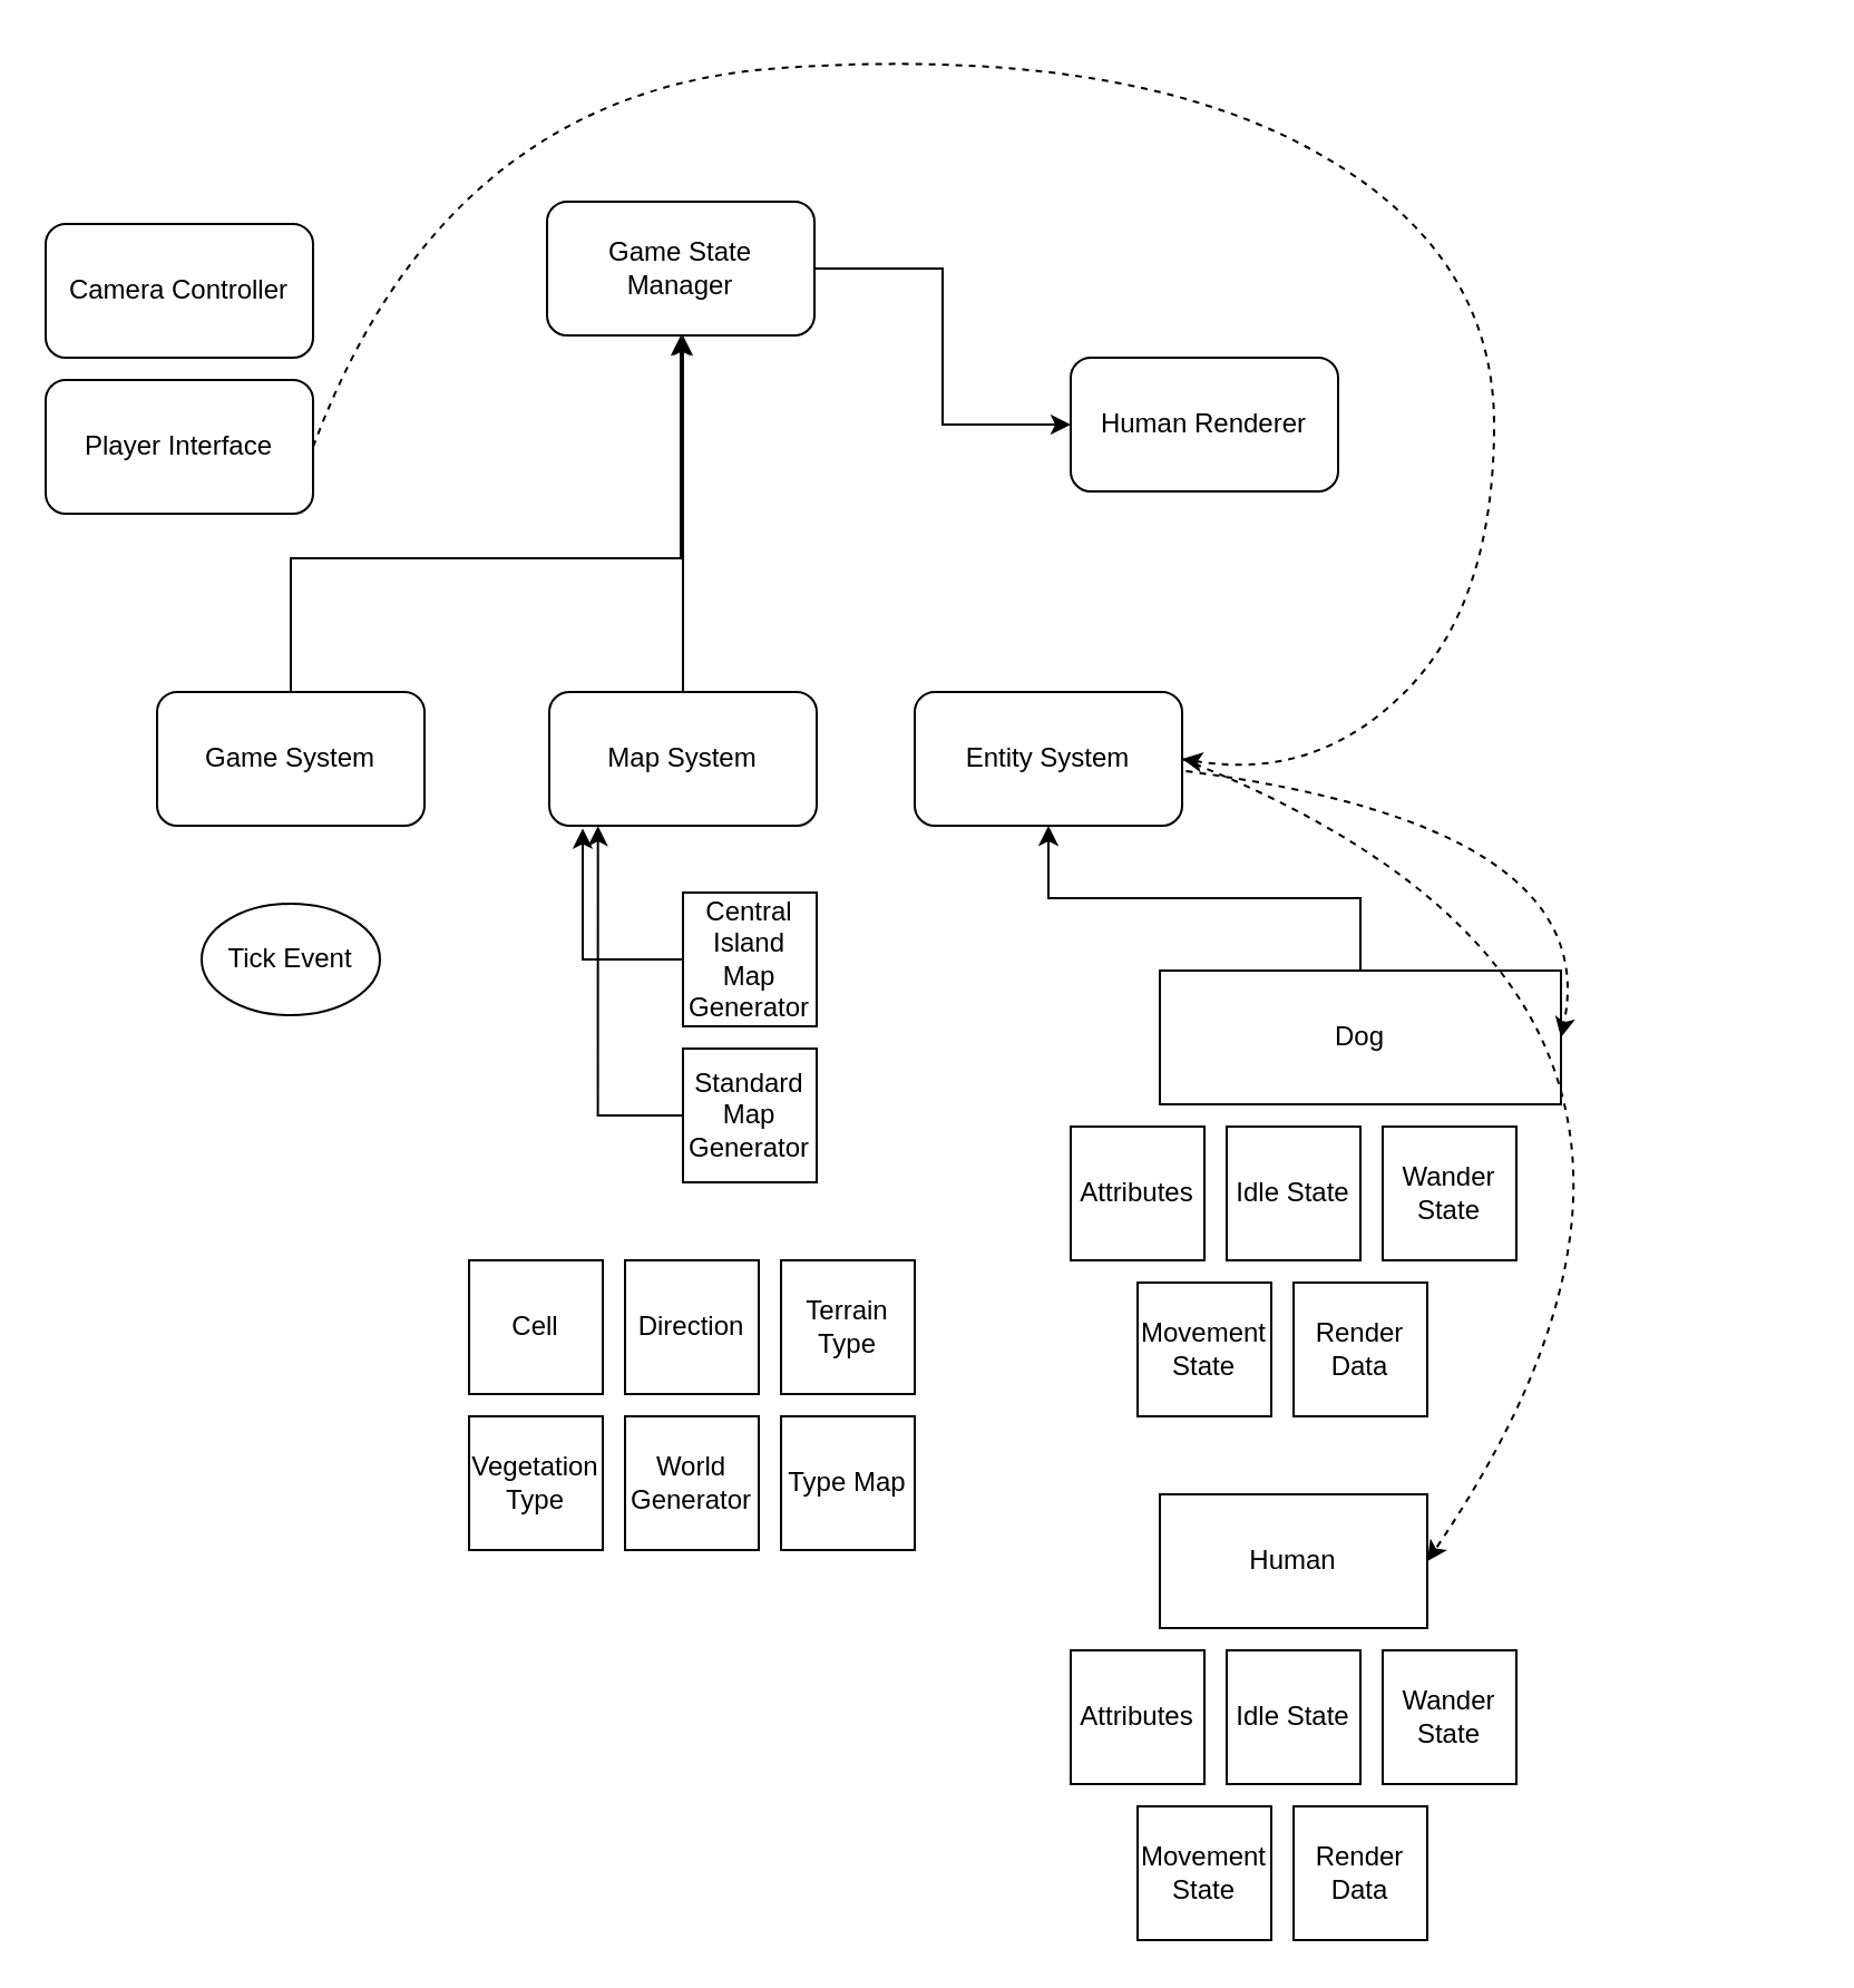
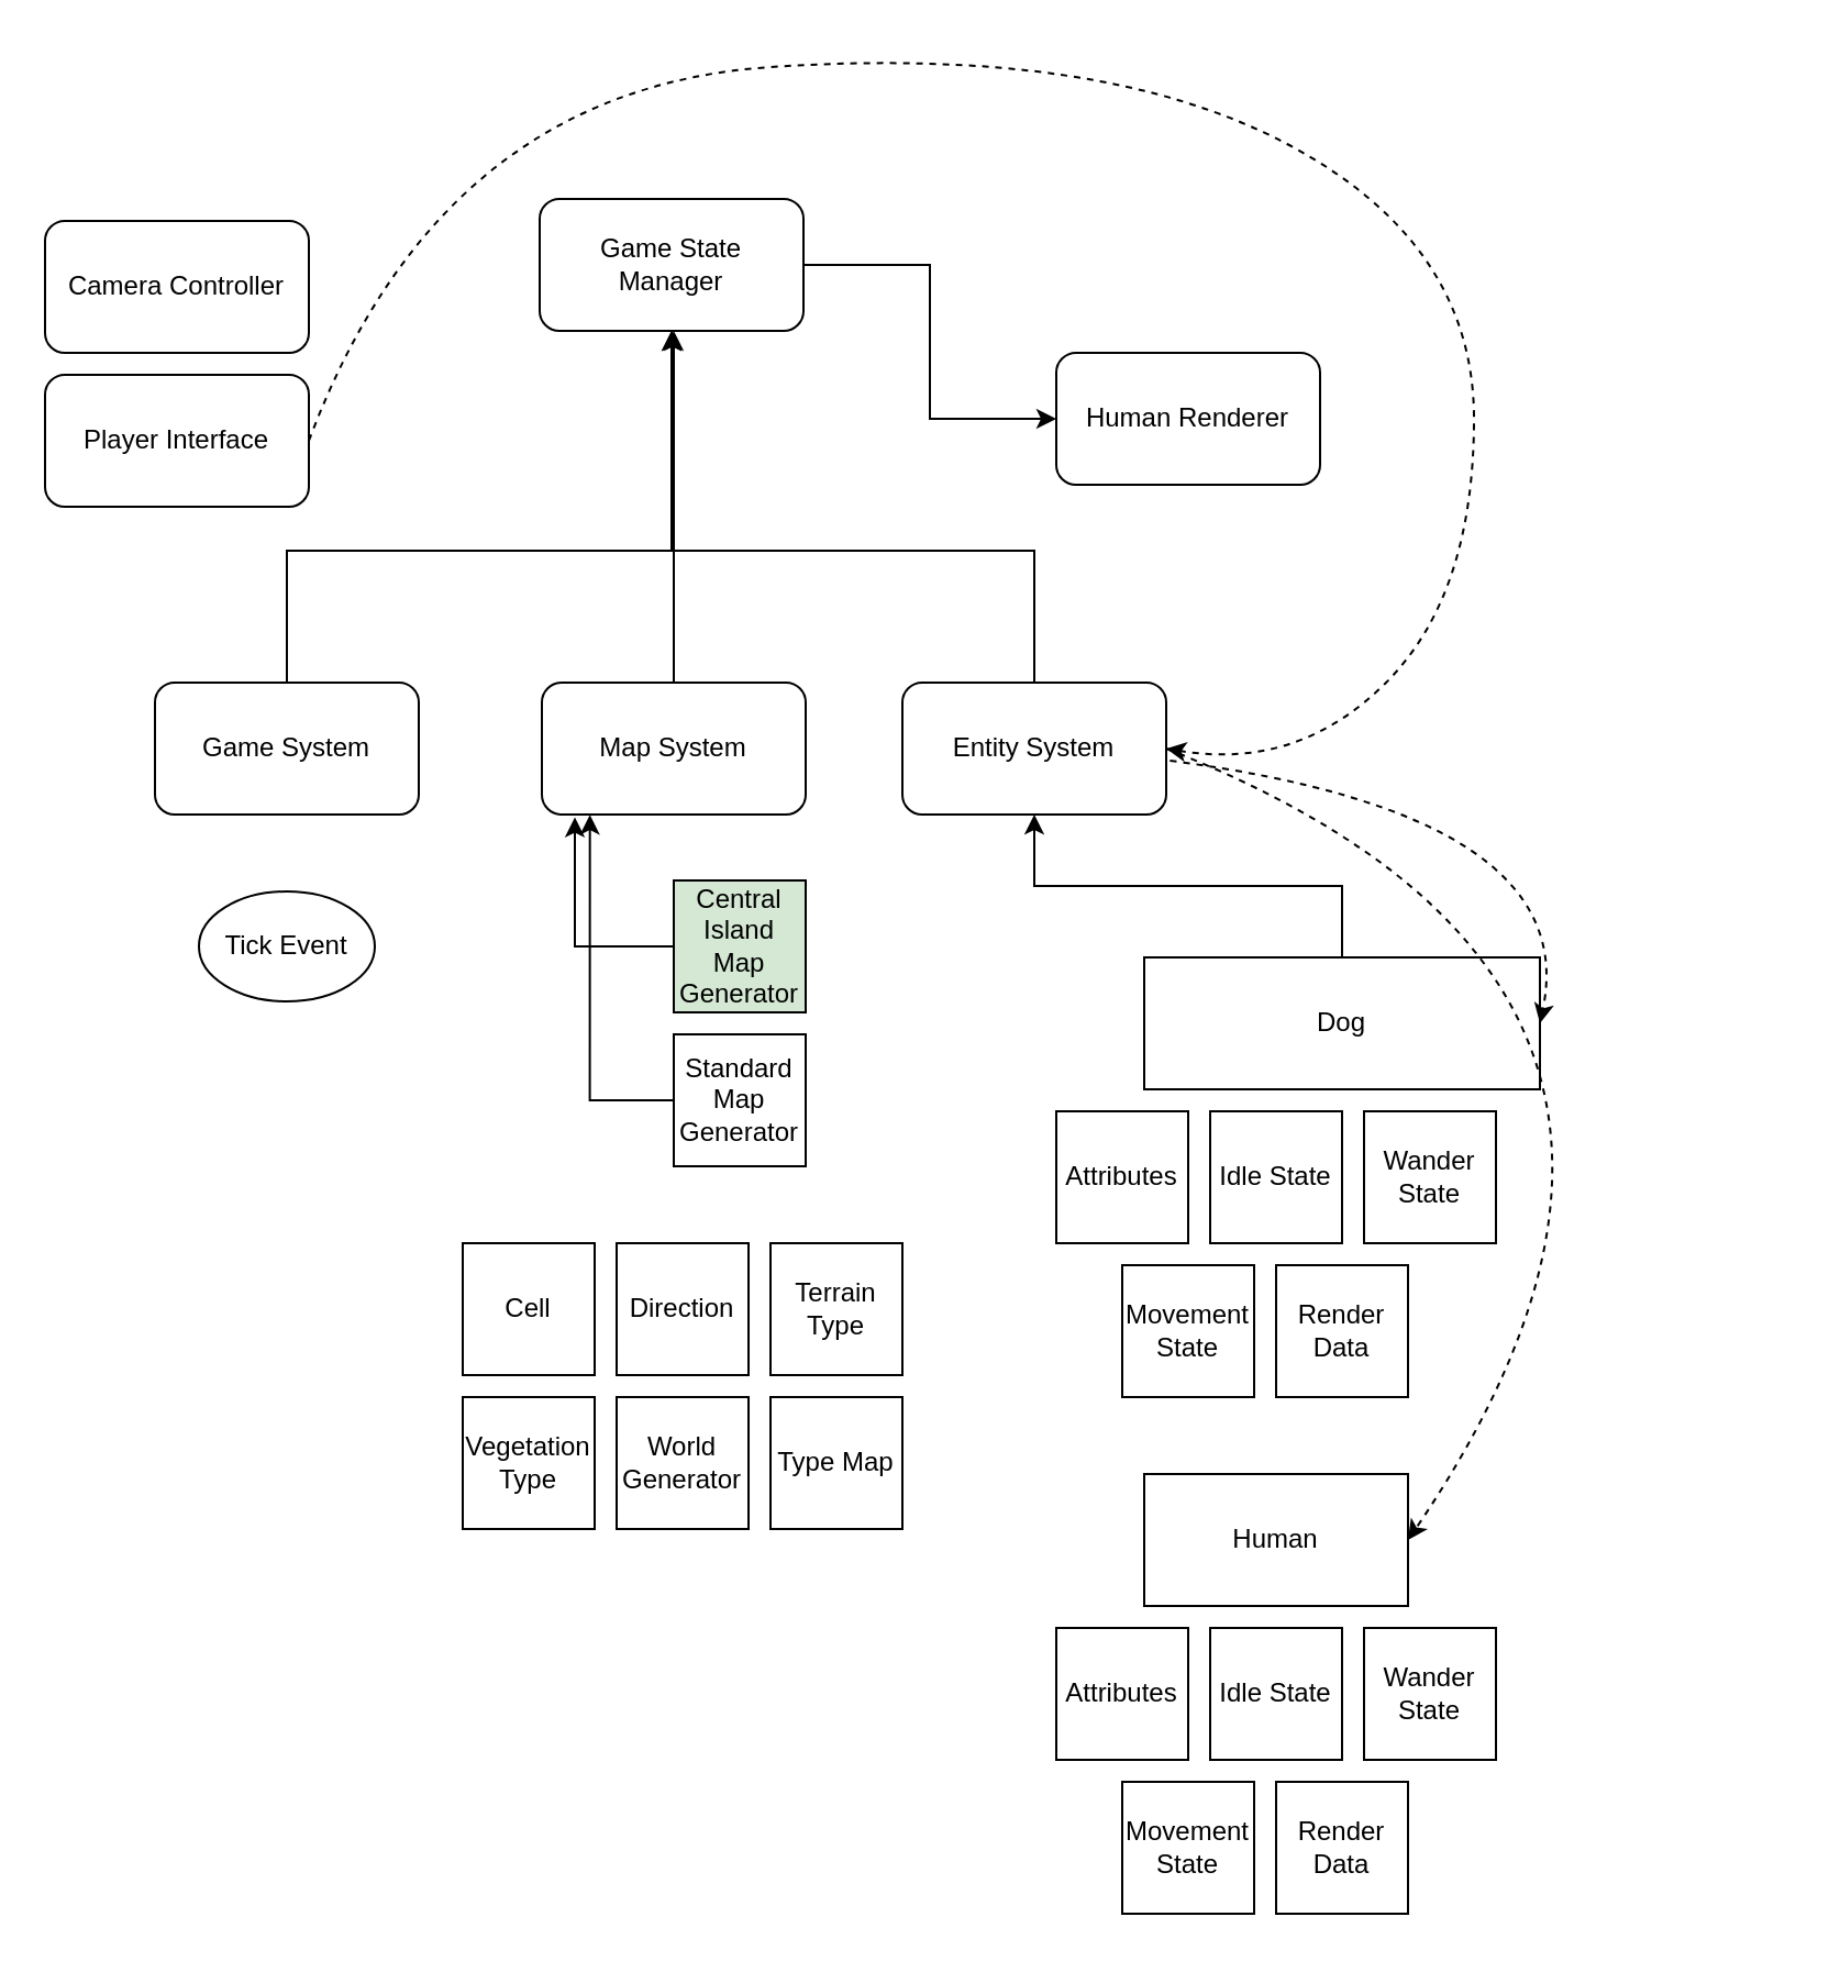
+ <mxCell id="6" style="edgeStyle=orthogonalEdgeStyle;rounded=0;orthogonalLoop=1;jettySize=auto;html=1;entryX=0.5;entryY=1;entryDx=0;entryDy=0;" edge="1" parent="1" source="7" target="3"><mxGeometry relative="1" as="geometry"><mxPoint x="310" y="150" as="targetPoint" /><Array as="points"><mxPoint x="470" y="250" /><mxPoint x="305" y="250" /></Array></mxGeometry></mxCell>
- <mxCell id="15" value="Central Island Map&lt;br&gt;Generator" style="rounded=0;whiteSpace=wrap;html=1;" vertex="1" parent="1"><mxGeometry x="306" y="400" width="60" height="60" as="geometry" /></mxCell>
+ <mxCell id="15" value="Central Island Map&lt;br&gt;Generator" style="rounded=0;whiteSpace=wrap;html=1;fillColor=#d5e8d4;" vertex="1" parent="1"><mxGeometry x="306" y="400" width="60" height="60" as="geometry" /></mxCell>
